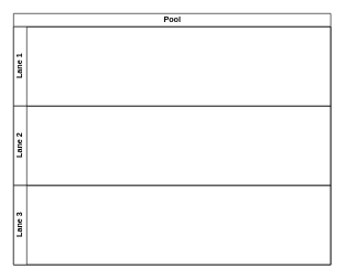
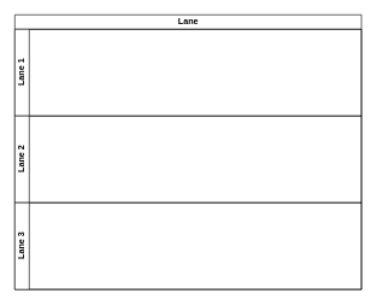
- <mxCell id="2" value="Pool" style="swimlane;html=1;childLayout=stackLayout;resizeParent=1;resizeParentMax=0;horizontal=1;startSize=20;horizontalStack=0;" vertex="1" parent="1"><mxGeometry x="20" y="20" width="480" height="380" as="geometry" /></mxCell>
+ <mxCell id="2" value="Lane" style="swimlane;html=1;childLayout=stackLayout;resizeParent=1;resizeParentMax=0;horizontal=1;startSize=20;horizontalStack=0;" vertex="1" parent="1"><mxGeometry x="20" y="20" width="480" height="380" as="geometry" /></mxCell>
